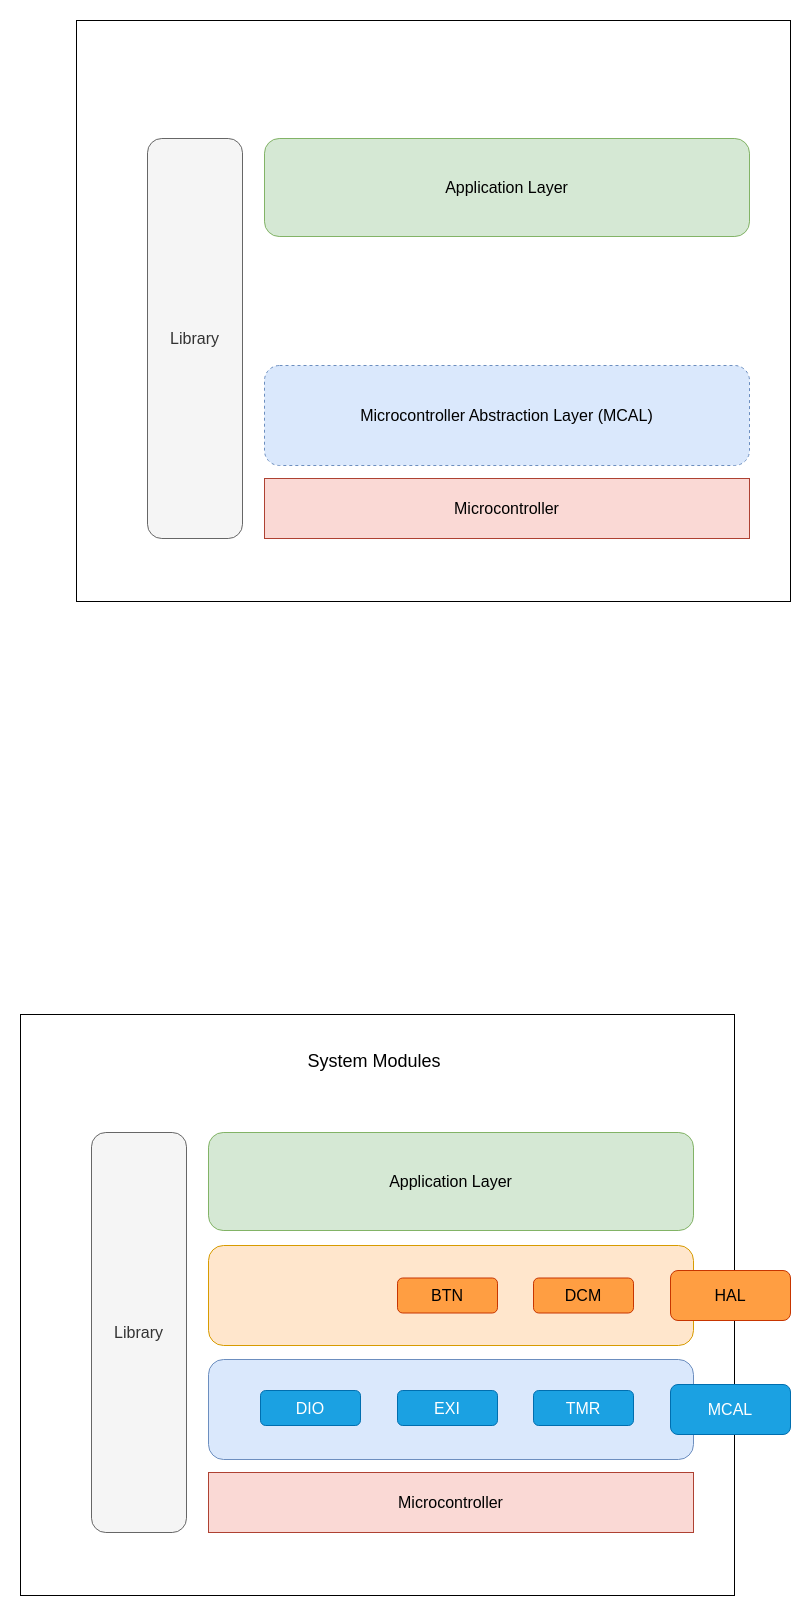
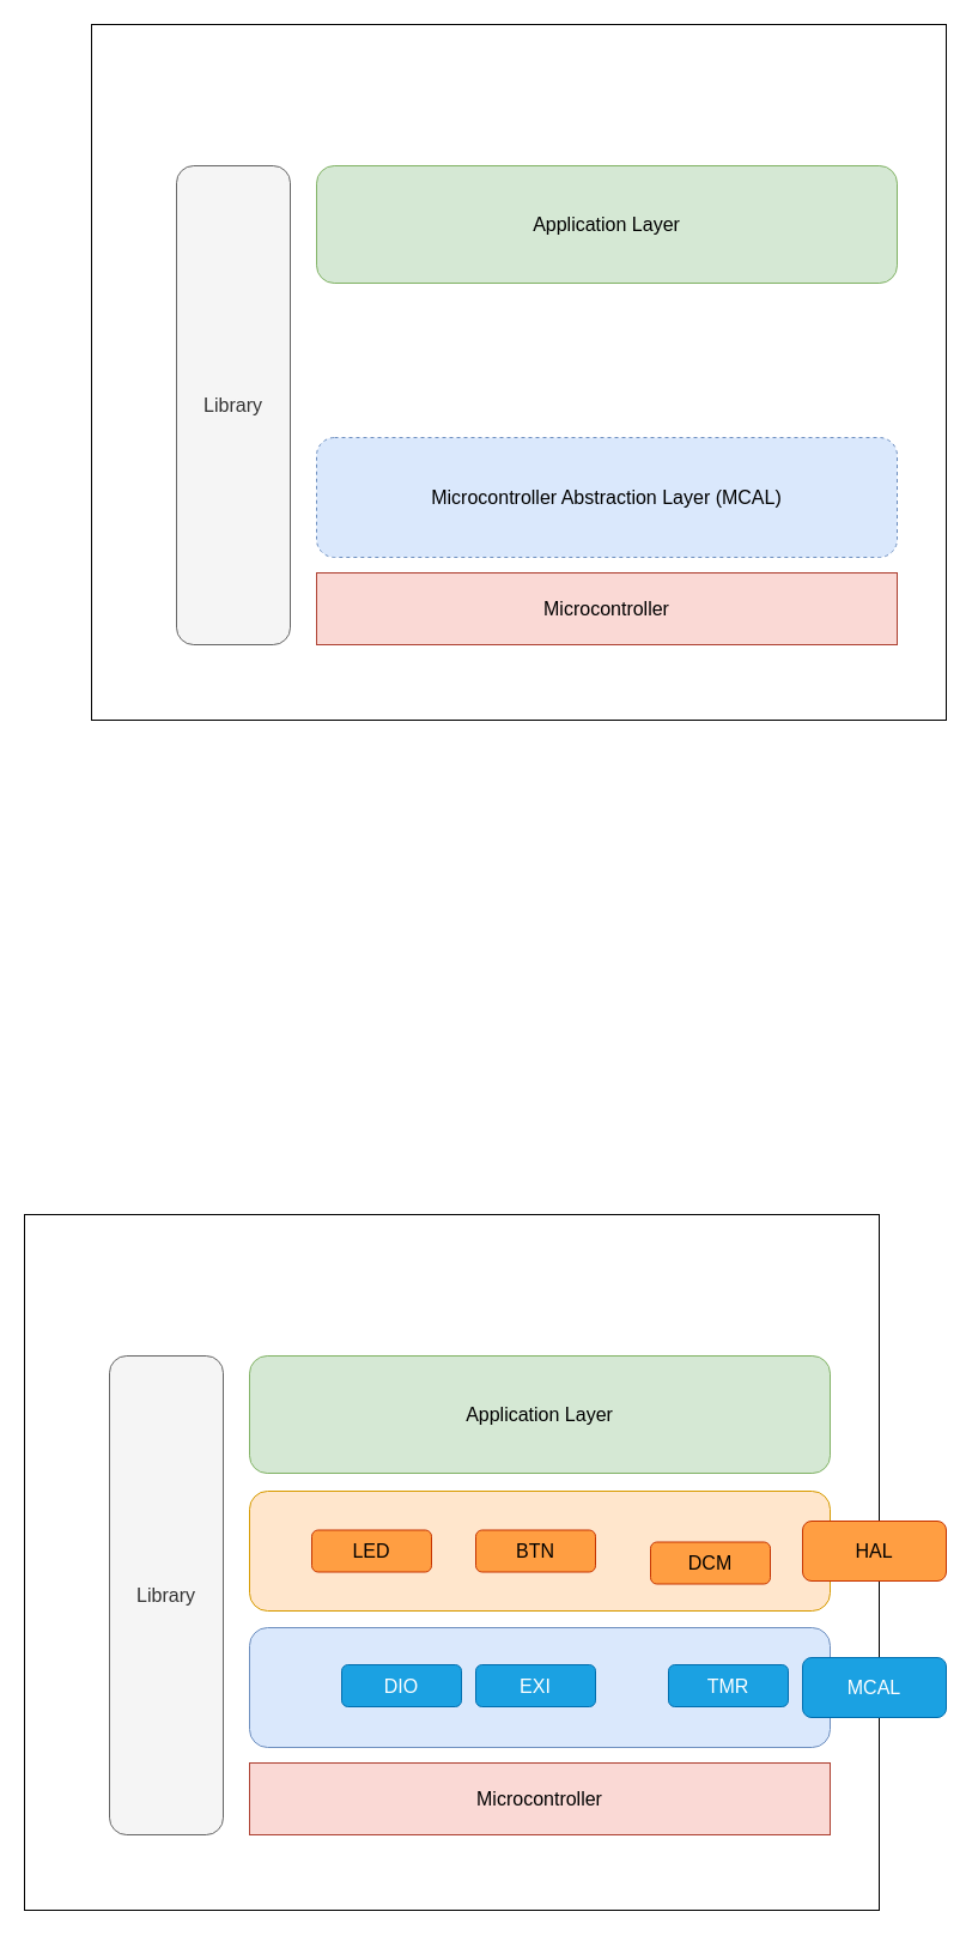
- <mxCell id="12" value="&lt;font style=&quot;font-size: 18px;&quot;&gt;System Modules&lt;/font&gt;" style="text;html=1;strokeColor=none;fillColor=none;align=center;verticalAlign=middle;whiteSpace=wrap;rounded=0;fontSize=16;" vertex="1" parent="1"><mxGeometry x="249" y="1046" width="250" height="30" as="geometry" /></mxCell>
+ <mxCell id="14" value="LED" style="rounded=1;whiteSpace=wrap;html=1;fontSize=16;fillColor=#ff9e42;fontColor=#000000;strokeColor=#C73500;" vertex="1" parent="1"><mxGeometry x="260" y="1277.5" width="100" height="35" as="geometry" /></mxCell>
- <mxCell id="17" value="DCM" style="rounded=1;whiteSpace=wrap;html=1;fontSize=16;fillColor=#ff9e42;fontColor=#000000;strokeColor=#C73500;" vertex="1" parent="1"><mxGeometry x="533" y="1277.5" width="100" height="35" as="geometry" /></mxCell>
+ <mxCell id="17" value="DCM" style="rounded=1;whiteSpace=wrap;html=1;fontSize=16;fillColor=#ff9e42;fontColor=#000000;strokeColor=#C73500;" vertex="1" parent="1"><mxGeometry x="543" y="1287.5" width="100" height="35" as="geometry" /></mxCell>
- <mxCell id="19" value="DIO" style="rounded=1;whiteSpace=wrap;html=1;fontSize=16;fillColor=#1ba1e2;fontColor=#ffffff;strokeColor=#006EAF;" vertex="1" parent="1"><mxGeometry x="260" y="1390" width="100" height="35" as="geometry" /></mxCell>
+ <mxCell id="19" value="DIO" style="rounded=1;whiteSpace=wrap;html=1;fontSize=16;fillColor=#1ba1e2;fontColor=#ffffff;strokeColor=#006EAF;" vertex="1" parent="1"><mxGeometry x="285" y="1390" width="100" height="35" as="geometry" /></mxCell>
- <mxCell id="20" value="TMR" style="rounded=1;whiteSpace=wrap;html=1;fontSize=16;fillColor=#1ba1e2;fontColor=#ffffff;strokeColor=#006EAF;" vertex="1" parent="1"><mxGeometry x="533" y="1390" width="100" height="35" as="geometry" /></mxCell>
+ <mxCell id="20" value="TMR" style="rounded=1;whiteSpace=wrap;html=1;fontSize=16;fillColor=#1ba1e2;fontColor=#ffffff;strokeColor=#006EAF;" vertex="1" parent="1"><mxGeometry x="558" y="1390" width="100" height="35" as="geometry" /></mxCell>
